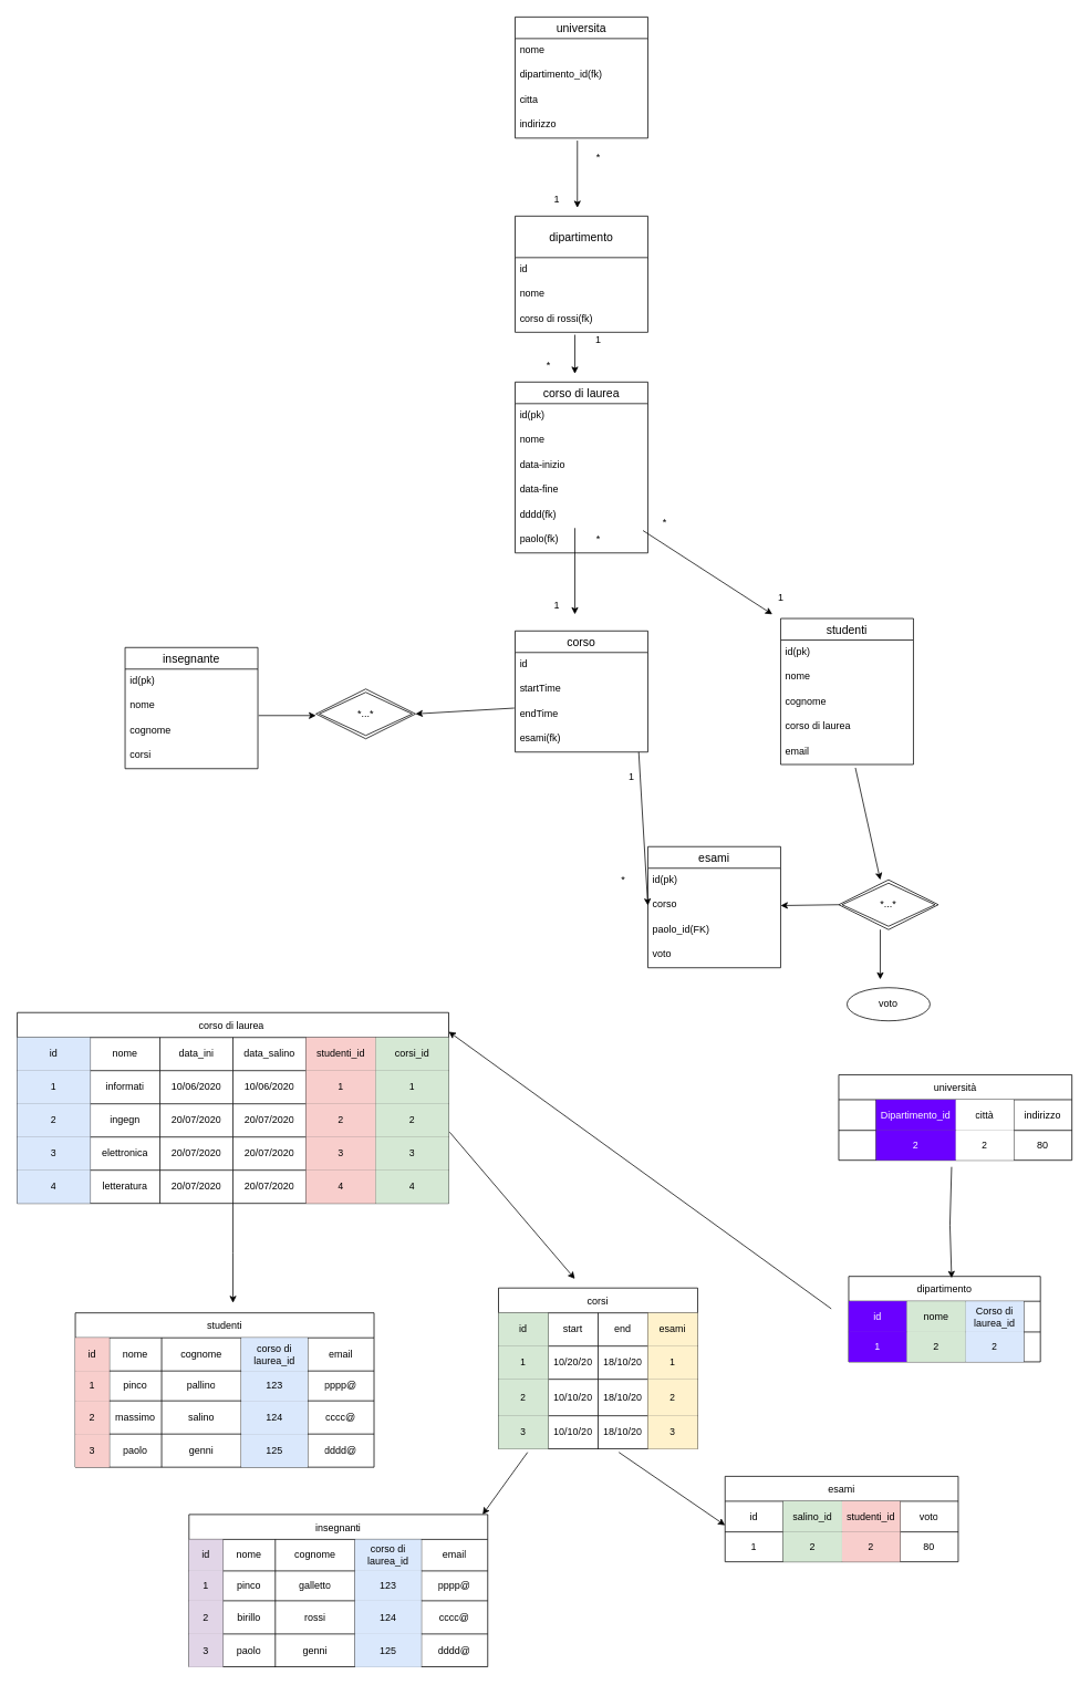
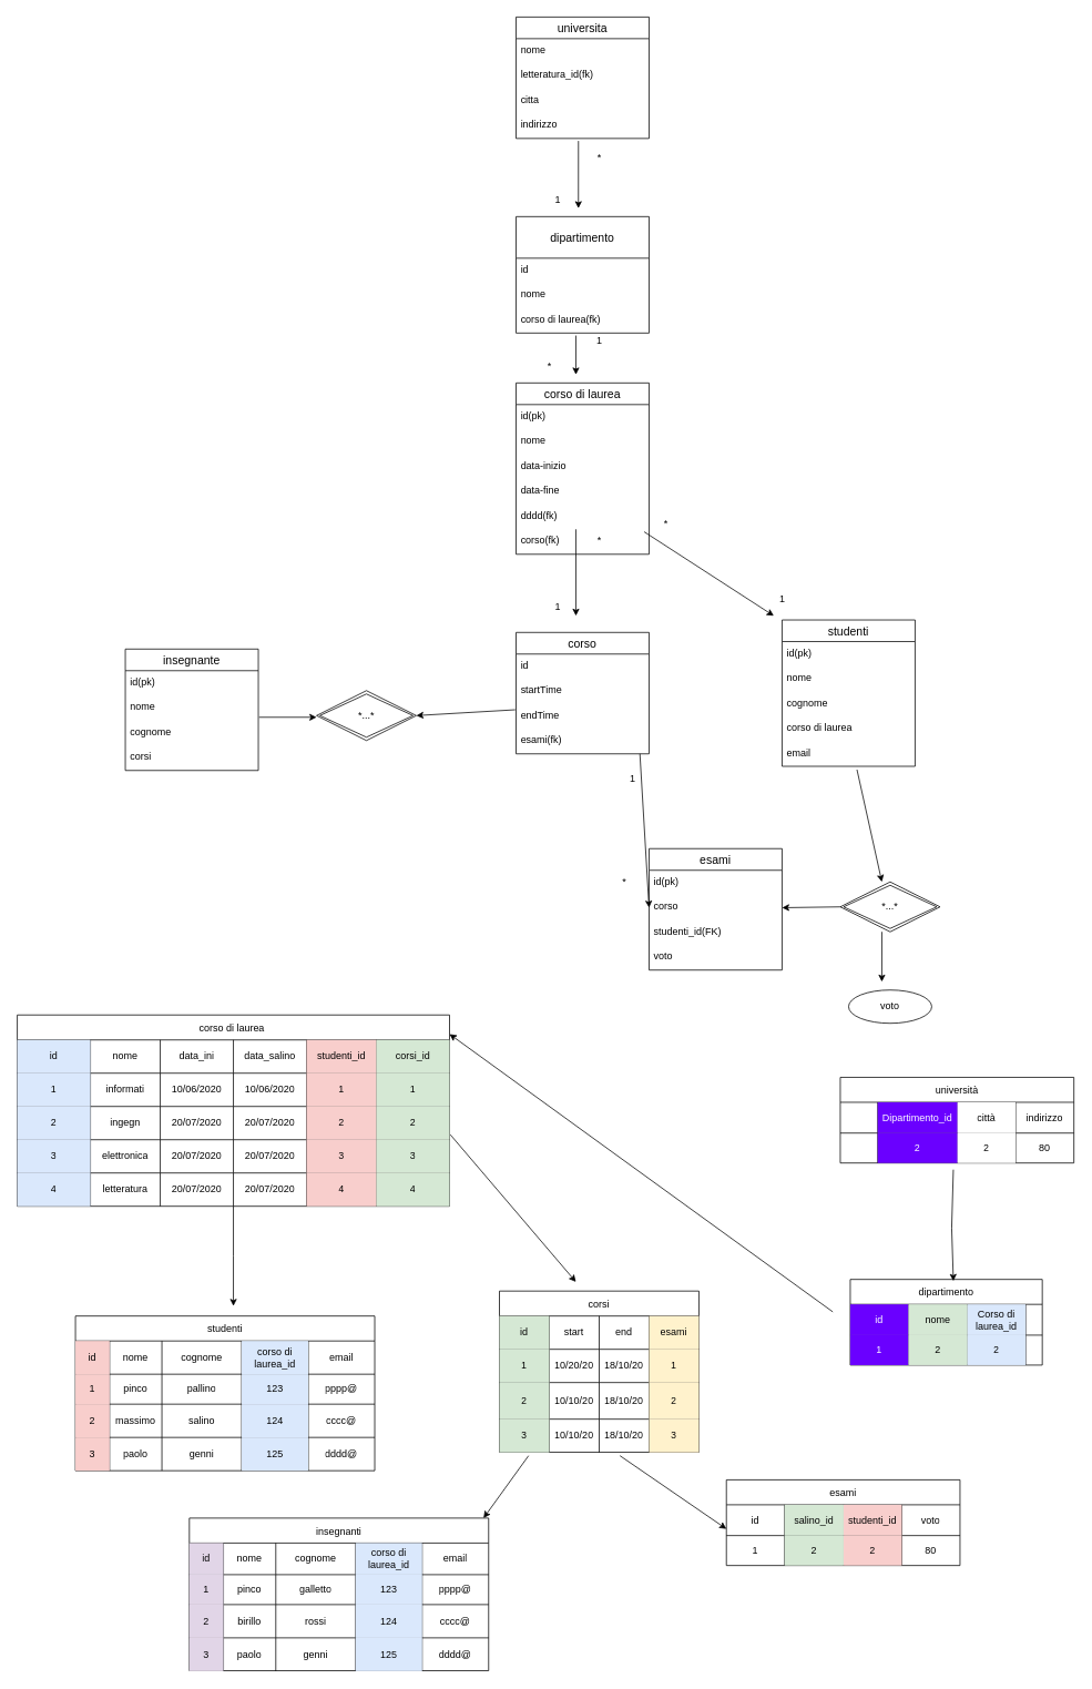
- <mxCell id="31" value="dipartimento_id(fk)" style="text;strokeColor=none;fillColor=none;spacingLeft=4;spacingRight=4;overflow=hidden;rotatable=0;points=[[0,0.5],[1,0.5]];portConstraint=eastwest;fontSize=12;" parent="29" vertex="1"><mxGeometry y="56" width="160" height="30" as="geometry" /></mxCell>
+ <mxCell id="31" value="letteratura_id(fk)" style="text;strokeColor=none;fillColor=none;spacingLeft=4;spacingRight=4;overflow=hidden;rotatable=0;points=[[0,0.5],[1,0.5]];portConstraint=eastwest;fontSize=12;" parent="29" vertex="1"><mxGeometry y="56" width="160" height="30" as="geometry" /></mxCell>
- <mxCell id="5" value="corso di rossi(fk)" style="text;strokeColor=none;fillColor=none;spacingLeft=4;spacingRight=4;overflow=hidden;rotatable=0;points=[[0,0.5],[1,0.5]];portConstraint=eastwest;fontSize=12;" parent="2" vertex="1"><mxGeometry y="110" width="160" height="30" as="geometry" /></mxCell>
+ <mxCell id="5" value="corso di laurea(fk)" style="text;strokeColor=none;fillColor=none;spacingLeft=4;spacingRight=4;overflow=hidden;rotatable=0;points=[[0,0.5],[1,0.5]];portConstraint=eastwest;fontSize=12;" parent="2" vertex="1"><mxGeometry y="110" width="160" height="30" as="geometry" /></mxCell>
- <mxCell id="12" value="paolo(fk)" style="text;strokeColor=none;fillColor=none;spacingLeft=4;spacingRight=4;overflow=hidden;rotatable=0;points=[[0,0.5],[1,0.5]];portConstraint=eastwest;fontSize=12;" parent="6" vertex="1"><mxGeometry y="176" width="160" height="30" as="geometry" /></mxCell>
+ <mxCell id="12" value="corso(fk)" style="text;strokeColor=none;fillColor=none;spacingLeft=4;spacingRight=4;overflow=hidden;rotatable=0;points=[[0,0.5],[1,0.5]];portConstraint=eastwest;fontSize=12;" parent="6" vertex="1"><mxGeometry y="176" width="160" height="30" as="geometry" /></mxCell>
- <mxCell id="41" value="paolo_id(FK)" style="text;strokeColor=none;fillColor=none;spacingLeft=4;spacingRight=4;overflow=hidden;rotatable=0;points=[[0,0.5],[1,0.5]];portConstraint=eastwest;fontSize=12;" parent="38" vertex="1"><mxGeometry y="86" width="160" height="30" as="geometry" /></mxCell>
+ <mxCell id="41" value="studenti_id(FK)" style="text;strokeColor=none;fillColor=none;spacingLeft=4;spacingRight=4;overflow=hidden;rotatable=0;points=[[0,0.5],[1,0.5]];portConstraint=eastwest;fontSize=12;" parent="38" vertex="1"><mxGeometry y="86" width="160" height="30" as="geometry" /></mxCell>
